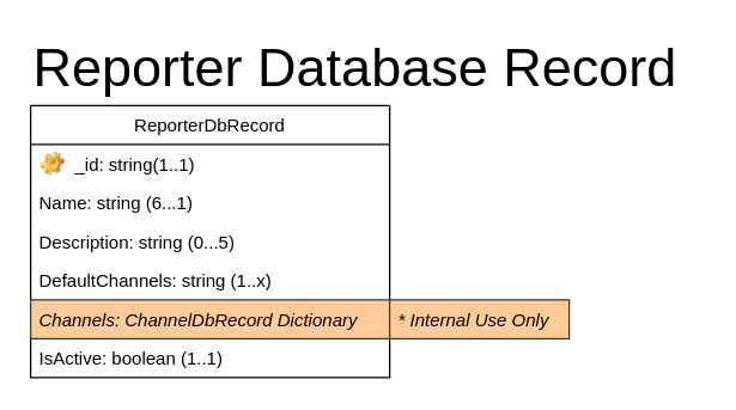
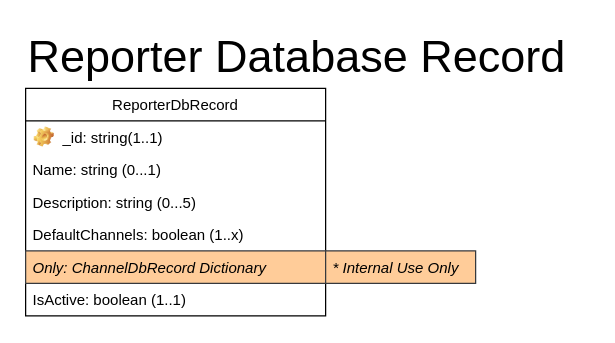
- <mxCell id="5" value="Name: string (6...1)" style="text;strokeColor=none;fillColor=none;align=left;verticalAlign=top;spacingLeft=4;spacingRight=4;overflow=hidden;rotatable=0;points=[[0,0.5],[1,0.5]];portConstraint=eastwest;" parent="3" vertex="1"><mxGeometry y="52" width="240" height="26" as="geometry" /></mxCell>
+ <mxCell id="5" value="Name: string (0...1)" style="text;strokeColor=none;fillColor=none;align=left;verticalAlign=top;spacingLeft=4;spacingRight=4;overflow=hidden;rotatable=0;points=[[0,0.5],[1,0.5]];portConstraint=eastwest;" parent="3" vertex="1"><mxGeometry y="52" width="240" height="26" as="geometry" /></mxCell>
- <mxCell id="7" value="DefaultChannels: string (1..x)" style="text;strokeColor=none;fillColor=none;align=left;verticalAlign=top;spacingLeft=4;spacingRight=4;overflow=hidden;rotatable=0;points=[[0,0.5],[1,0.5]];portConstraint=eastwest;" parent="3" vertex="1"><mxGeometry y="104" width="240" height="26" as="geometry" /></mxCell>
+ <mxCell id="7" value="DefaultChannels: boolean (1..x)" style="text;strokeColor=none;fillColor=none;align=left;verticalAlign=top;spacingLeft=4;spacingRight=4;overflow=hidden;rotatable=0;points=[[0,0.5],[1,0.5]];portConstraint=eastwest;" parent="3" vertex="1"><mxGeometry y="104" width="240" height="26" as="geometry" /></mxCell>
- <mxCell id="8" value="Channels: ChannelDbRecord Dictionary" style="text;strokeColor=#36393d;fillColor=#ffcc99;align=left;verticalAlign=top;spacingLeft=4;spacingRight=4;overflow=hidden;rotatable=0;points=[[0,0.5],[1,0.5]];portConstraint=eastwest;fontStyle=2" vertex="1" parent="3"><mxGeometry y="130" width="240" height="26" as="geometry" /></mxCell>
+ <mxCell id="8" value="Only: ChannelDbRecord Dictionary" style="text;strokeColor=#36393d;fillColor=#ffcc99;align=left;verticalAlign=top;spacingLeft=4;spacingRight=4;overflow=hidden;rotatable=0;points=[[0,0.5],[1,0.5]];portConstraint=eastwest;fontStyle=2" vertex="1" parent="3"><mxGeometry y="130" width="240" height="26" as="geometry" /></mxCell>
